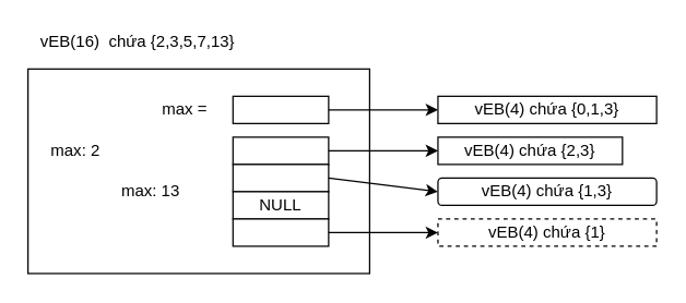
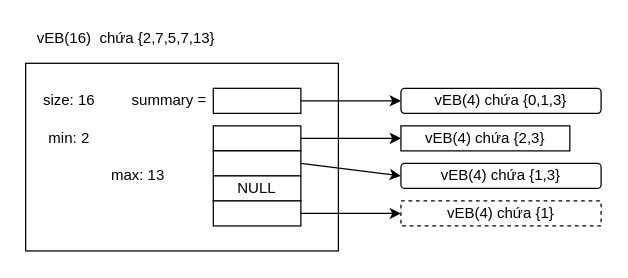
- <mxCell id="21" value="vEB(16)&amp;nbsp; chứa {2,3,5,7,13}" style="text;html=1;align=center;verticalAlign=middle;resizable=0;points=[];autosize=1;" vertex="1" parent="1"><mxGeometry x="20" y="20" width="160" height="20" as="geometry" /></mxCell>
+ <mxCell id="21" value="vEB(16)&amp;nbsp; chứa {2,7,5,7,13}" style="text;html=1;align=center;verticalAlign=middle;resizable=0;points=[];autosize=1;" vertex="1" parent="1"><mxGeometry x="20" y="20" width="160" height="20" as="geometry" /></mxCell>
+ <mxCell id="3" value="size: 16" style="text;html=1;strokeColor=none;fillColor=none;align=center;verticalAlign=middle;whiteSpace=wrap;rounded=0;" vertex="1" parent="1"><mxGeometry x="20" y="70" width="70" height="20" as="geometry" /></mxCell>
- <mxCell id="8" value="max =" style="text;html=1;strokeColor=none;fillColor=none;align=center;verticalAlign=middle;whiteSpace=wrap;rounded=0;" vertex="1" parent="1"><mxGeometry x="100" y="70" width="70" height="20" as="geometry" /></mxCell>
+ <mxCell id="8" value="summary =" style="text;html=1;strokeColor=none;fillColor=none;align=center;verticalAlign=middle;whiteSpace=wrap;rounded=0;" vertex="1" parent="1"><mxGeometry x="100" y="70" width="70" height="20" as="geometry" /></mxCell>
- <mxCell id="15" value="vEB(4) chứa {0,1,3}" style="rounded=0;whiteSpace=wrap;html=1;" vertex="1" parent="1"><mxGeometry x="320" y="70" width="160" height="20" as="geometry" /></mxCell>
+ <mxCell id="15" value="vEB(4) chứa {0,1,3}" style="whiteSpace=wrap;html=1;rounded=1;" vertex="1" parent="1"><mxGeometry x="320" y="70" width="160" height="20" as="geometry" /></mxCell>
- <mxCell id="4" value="max: 2" style="text;html=1;strokeColor=none;fillColor=none;align=center;verticalAlign=middle;whiteSpace=wrap;rounded=0;" vertex="1" parent="1"><mxGeometry x="20" y="100" width="70" height="20" as="geometry" /></mxCell>
+ <mxCell id="4" value="min: 2" style="text;html=1;strokeColor=none;fillColor=none;align=center;verticalAlign=middle;whiteSpace=wrap;rounded=0;" vertex="1" parent="1"><mxGeometry x="20" y="100" width="70" height="20" as="geometry" /></mxCell>
